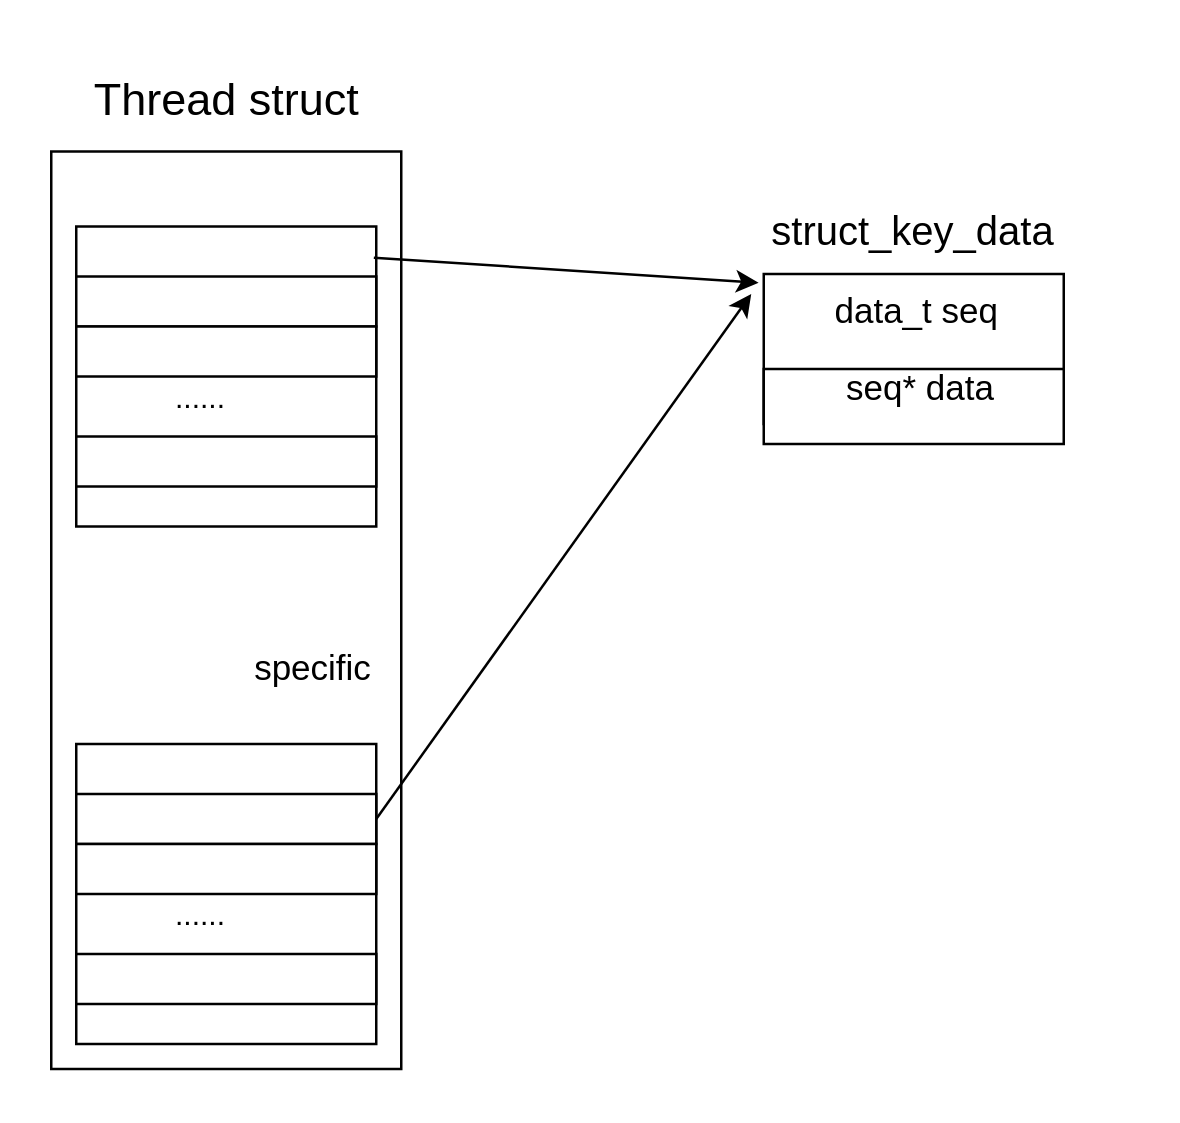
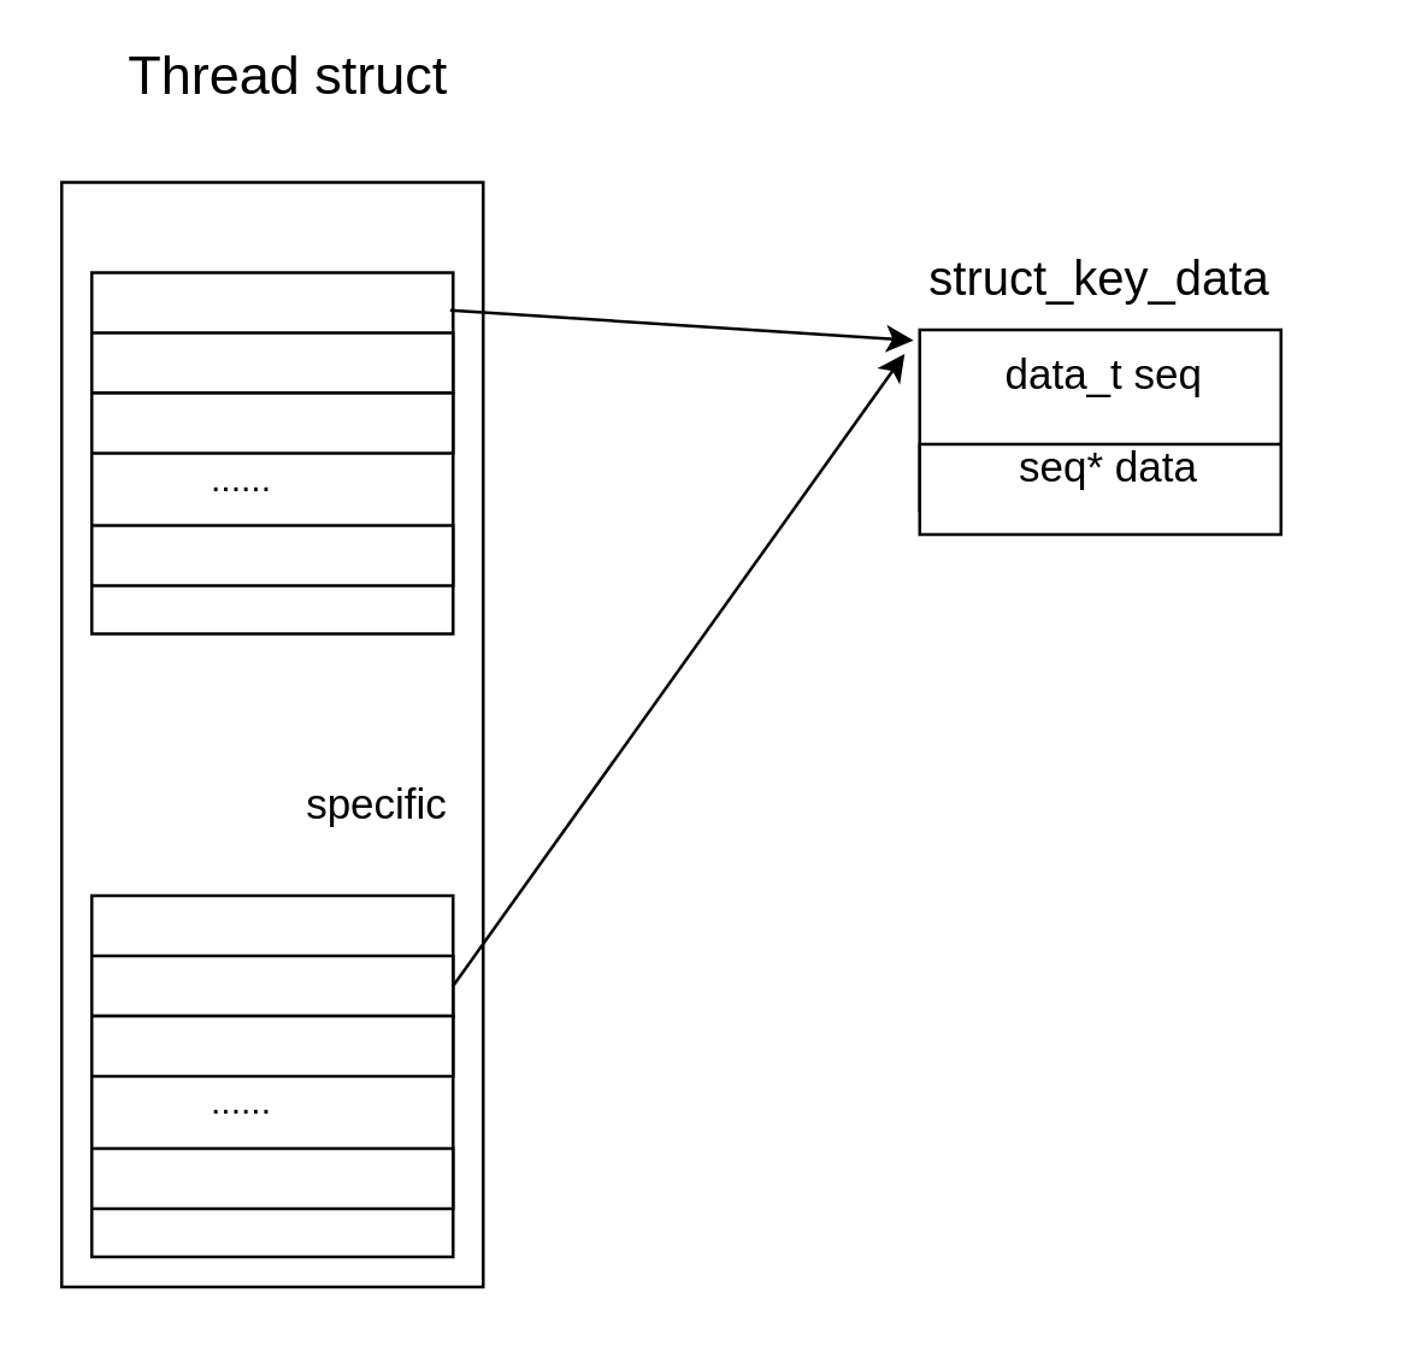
- <mxCell id="3" value="&lt;font style=&quot;font-size: 18px;&quot;&gt;Thread struct&lt;/font&gt;" style="text;html=1;align=center;verticalAlign=middle;resizable=0;points=[];autosize=1;strokeColor=none;fillColor=none;" vertex="1" parent="1"><mxGeometry x="25" y="20" width="130" height="40" as="geometry" /></mxCell>
+ <mxCell id="3" value="&lt;font style=&quot;font-size: 18px;&quot;&gt;Thread struct&lt;/font&gt;" style="text;html=1;align=center;verticalAlign=middle;resizable=0;points=[];autosize=1;strokeColor=none;fillColor=none;" vertex="1" parent="1"><mxGeometry x="30" y="5" width="130" height="40" as="geometry" /></mxCell>
